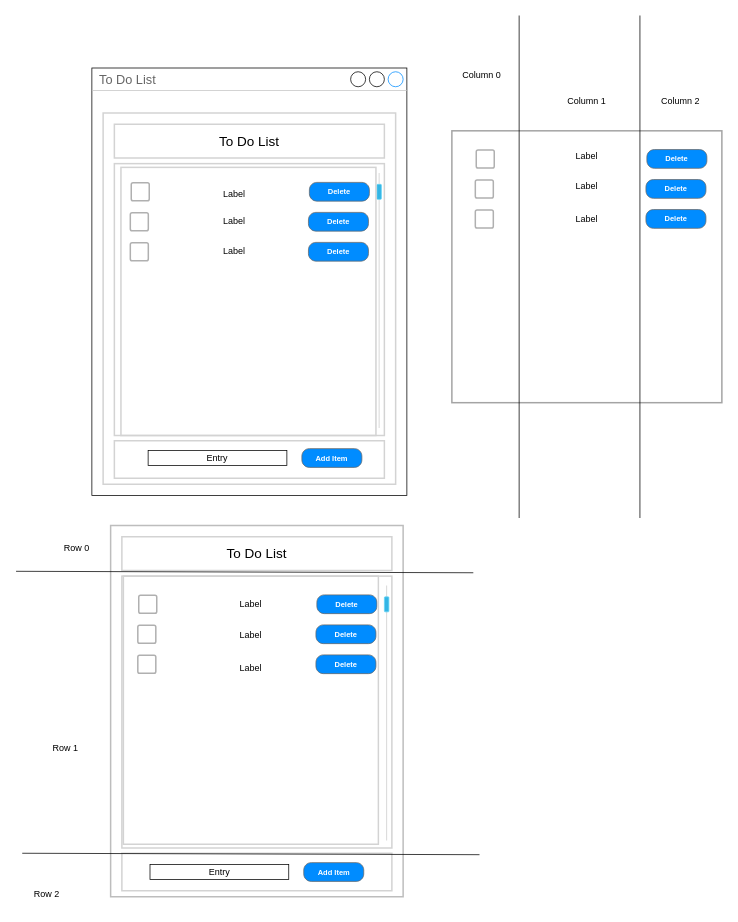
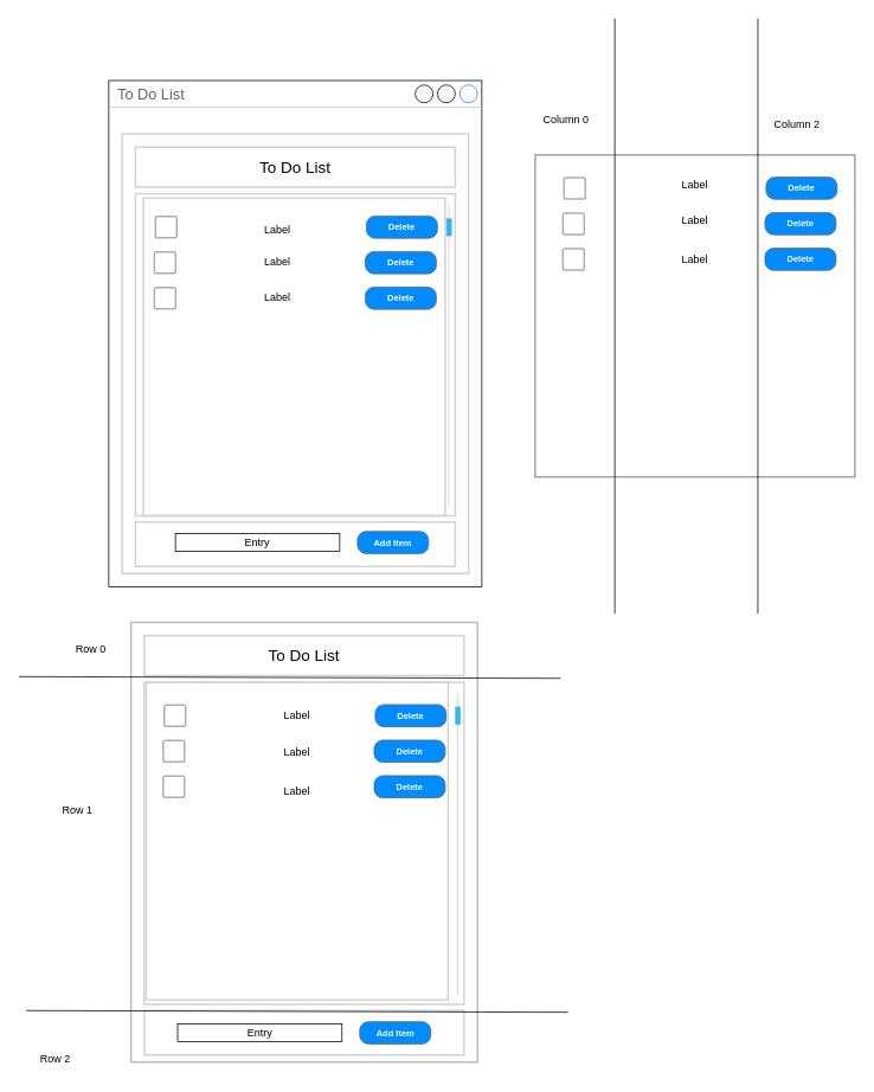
- <mxCell id="25" value="Column 0" style="text;html=1;align=center;verticalAlign=middle;whiteSpace=wrap;rounded=0;" parent="1" vertex="1"><mxGeometry x="607" y="85" width="70" height="30" as="geometry" /></mxCell>
+ <mxCell id="25" value="Column 0" style="text;html=1;align=center;verticalAlign=middle;whiteSpace=wrap;rounded=0;" parent="1" vertex="1"><mxGeometry x="602" y="120" width="70" height="30" as="geometry" /></mxCell>
- <mxCell id="24" value="Column 1" style="text;html=1;align=center;verticalAlign=middle;whiteSpace=wrap;rounded=0;" parent="1" vertex="1"><mxGeometry x="747" y="120" width="70" height="30" as="geometry" /></mxCell>
- <mxCell id="26" value="Column 2" style="text;html=1;align=center;verticalAlign=middle;whiteSpace=wrap;rounded=0;" parent="1" vertex="1"><mxGeometry x="872" y="120" width="70" height="30" as="geometry" /></mxCell>
+ <mxCell id="26" value="Column 2" style="text;html=1;align=center;verticalAlign=middle;whiteSpace=wrap;rounded=0;" parent="1" vertex="1"><mxGeometry x="862" y="125" width="70" height="30" as="geometry" /></mxCell>
- <mxCell id="43" value="Row 1" style="text;html=1;align=center;verticalAlign=middle;whiteSpace=wrap;rounded=0;" parent="1" vertex="1"><mxGeometry x="52" y="982" width="70" height="30" as="geometry" /></mxCell>
+ <mxCell id="43" value="Row 1" style="text;html=1;align=center;verticalAlign=middle;whiteSpace=wrap;rounded=0;" parent="1" vertex="1"><mxGeometry x="52" y="897" width="70" height="30" as="geometry" /></mxCell>
